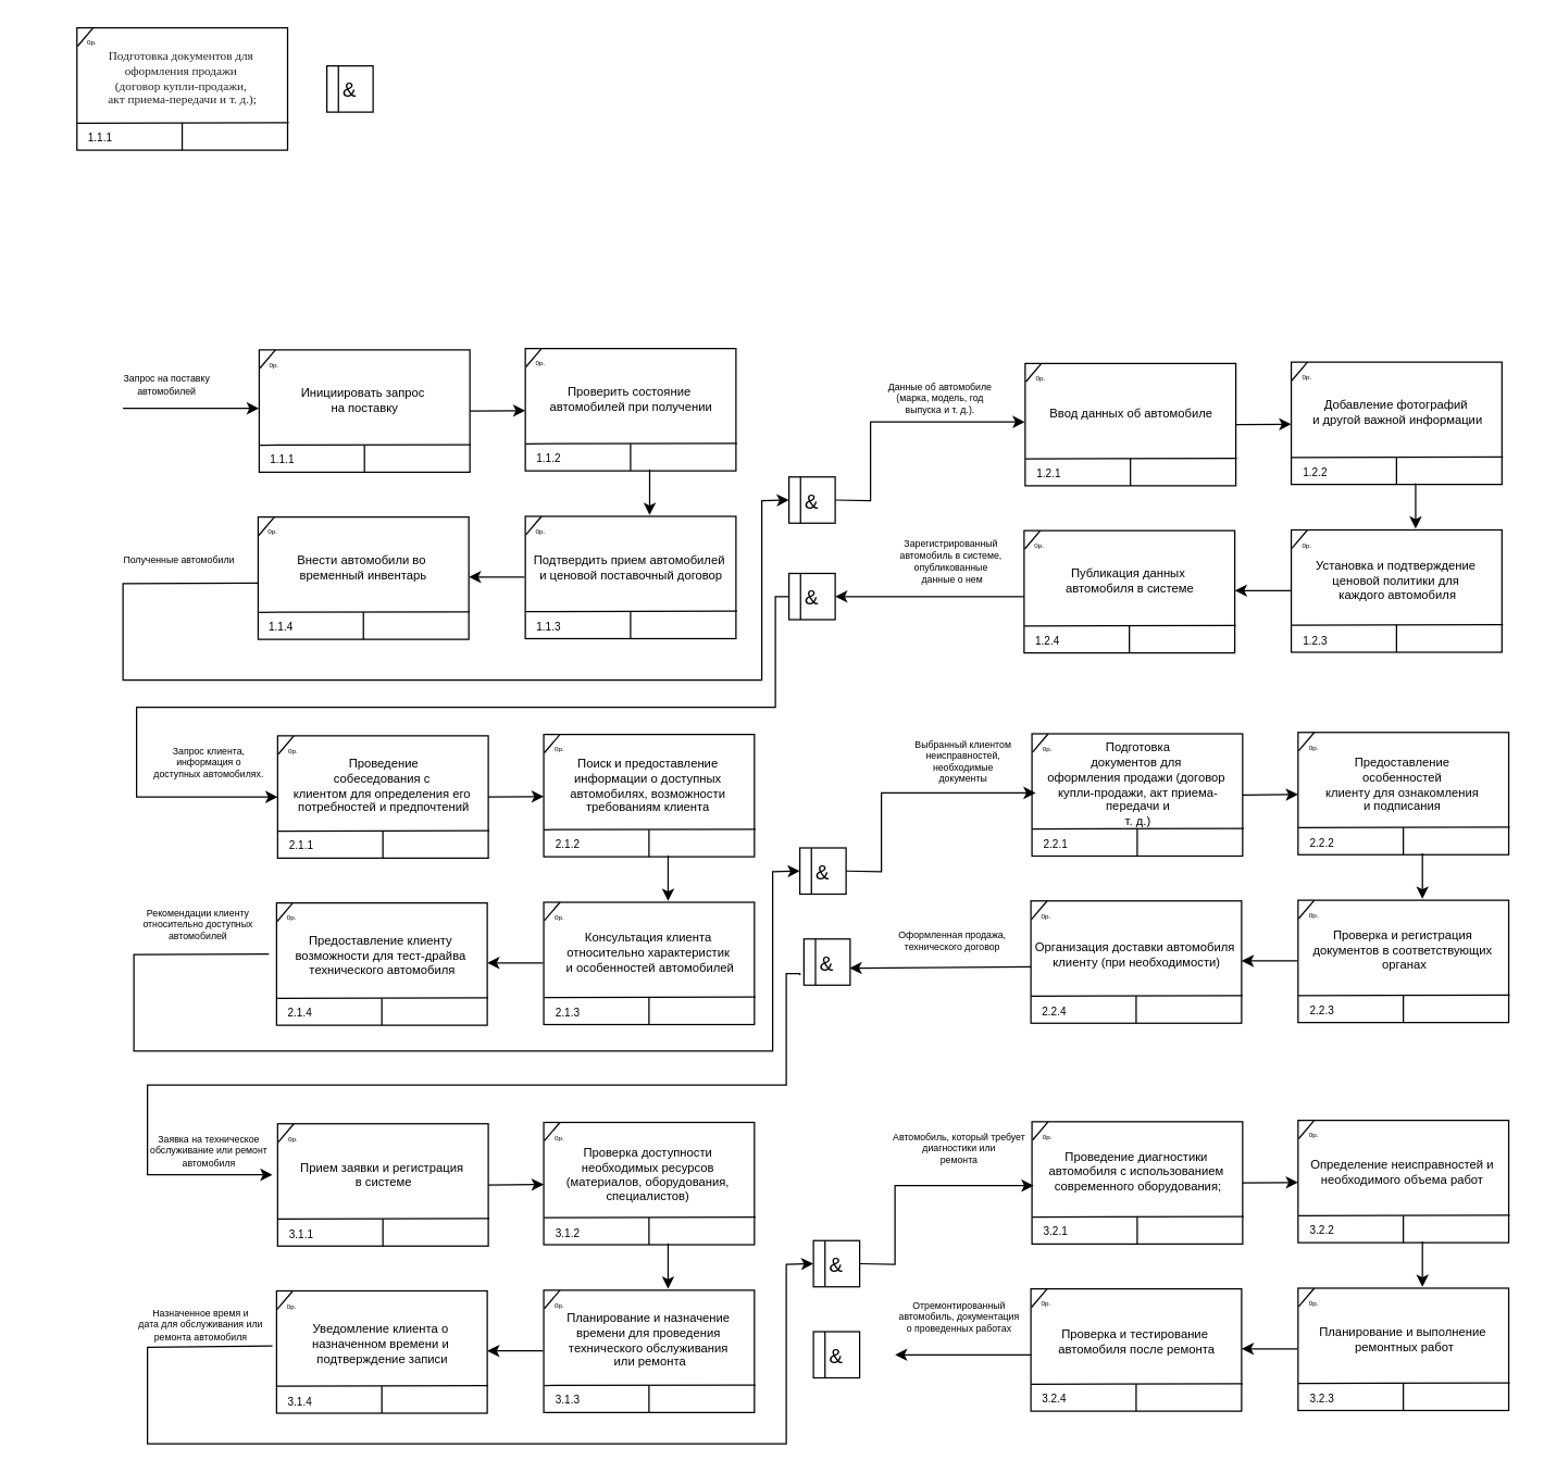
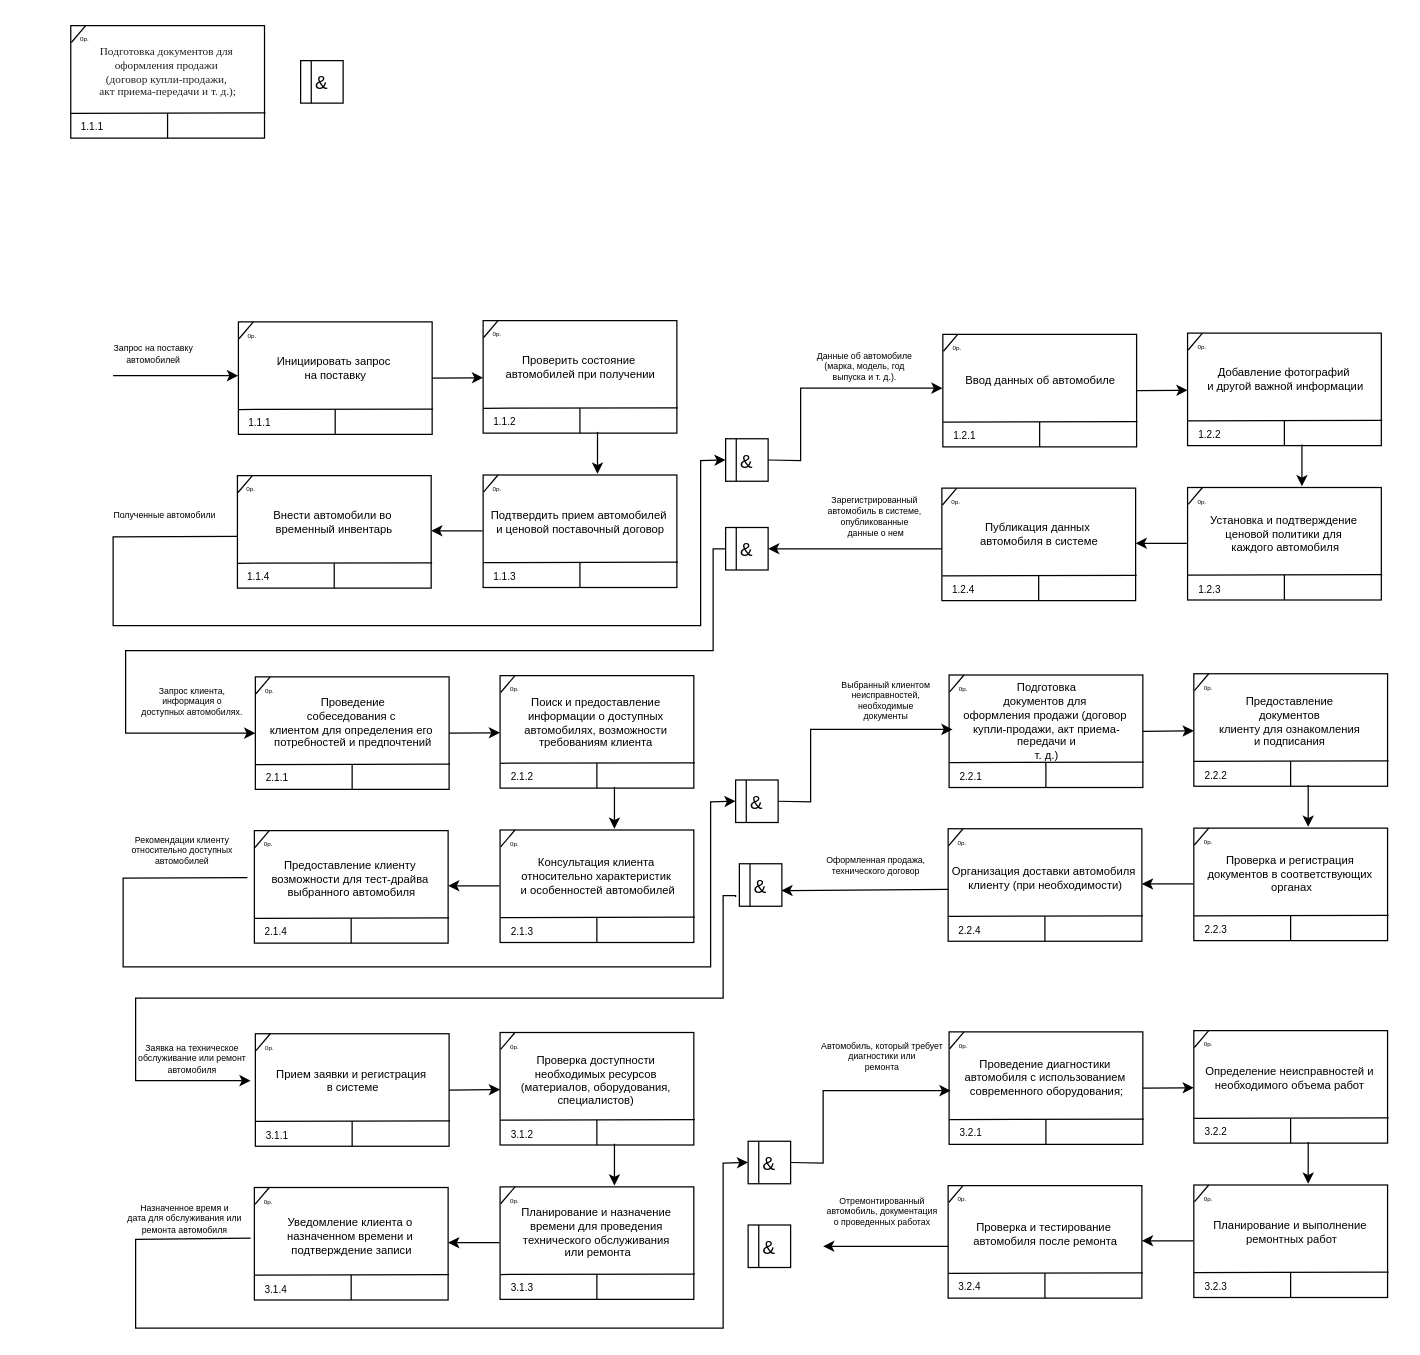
- <mxCell id="145" value="Предоставление&lt;br/&gt;особенностей &lt;br&gt;клиенту для ознакомления &lt;br&gt;и подписания" style="text;html=1;align=center;verticalAlign=middle;resizable=0;points=[];autosize=1;strokeColor=none;fillColor=none;fontSize=9;" vertex="1" parent="1"><mxGeometry x="961" y="546.5" width="140" height="60" as="geometry" /></mxCell>
+ <mxCell id="145" value="Предоставление&lt;br/&gt;документов &lt;br&gt;клиенту для ознакомления &lt;br&gt;и подписания" style="text;html=1;align=center;verticalAlign=middle;resizable=0;points=[];autosize=1;strokeColor=none;fillColor=none;fontSize=9;" vertex="1" parent="1"><mxGeometry x="961" y="546.5" width="140" height="60" as="geometry" /></mxCell>
- <mxCell id="106" value="&lt;p style=&quot;border-color: var(--border-color); margin: 0cm; text-indent: 35.45pt;&quot; class=&quot;MsoListParagraph&quot;&gt;Предоставление клиенту&amp;nbsp;&lt;/p&gt;&lt;p style=&quot;border-color: var(--border-color); margin: 0cm; text-indent: 35.45pt;&quot; class=&quot;MsoListParagraph&quot;&gt;возможности для тест-драйва&amp;nbsp;&lt;/p&gt;&lt;p style=&quot;border-color: var(--border-color); margin: 0cm; text-indent: 35.45pt;&quot; class=&quot;MsoListParagraph&quot;&gt;технического автомобиля&lt;/p&gt;" style="text;html=1;align=center;verticalAlign=middle;resizable=0;points=[];autosize=1;strokeColor=none;fillColor=none;fontSize=9;" vertex="1" parent="1"><mxGeometry x="157" y="678" width="200" height="50" as="geometry" /></mxCell>
+ <mxCell id="106" value="&lt;p style=&quot;border-color: var(--border-color); margin: 0cm; text-indent: 35.45pt;&quot; class=&quot;MsoListParagraph&quot;&gt;Предоставление клиенту&amp;nbsp;&lt;/p&gt;&lt;p style=&quot;border-color: var(--border-color); margin: 0cm; text-indent: 35.45pt;&quot; class=&quot;MsoListParagraph&quot;&gt;возможности для тест-драйва&amp;nbsp;&lt;/p&gt;&lt;p style=&quot;border-color: var(--border-color); margin: 0cm; text-indent: 35.45pt;&quot; class=&quot;MsoListParagraph&quot;&gt;выбранного автомобиля&lt;/p&gt;" style="text;html=1;align=center;verticalAlign=middle;resizable=0;points=[];autosize=1;strokeColor=none;fillColor=none;fontSize=9;" vertex="1" parent="1"><mxGeometry x="157" y="678" width="200" height="50" as="geometry" /></mxCell>
